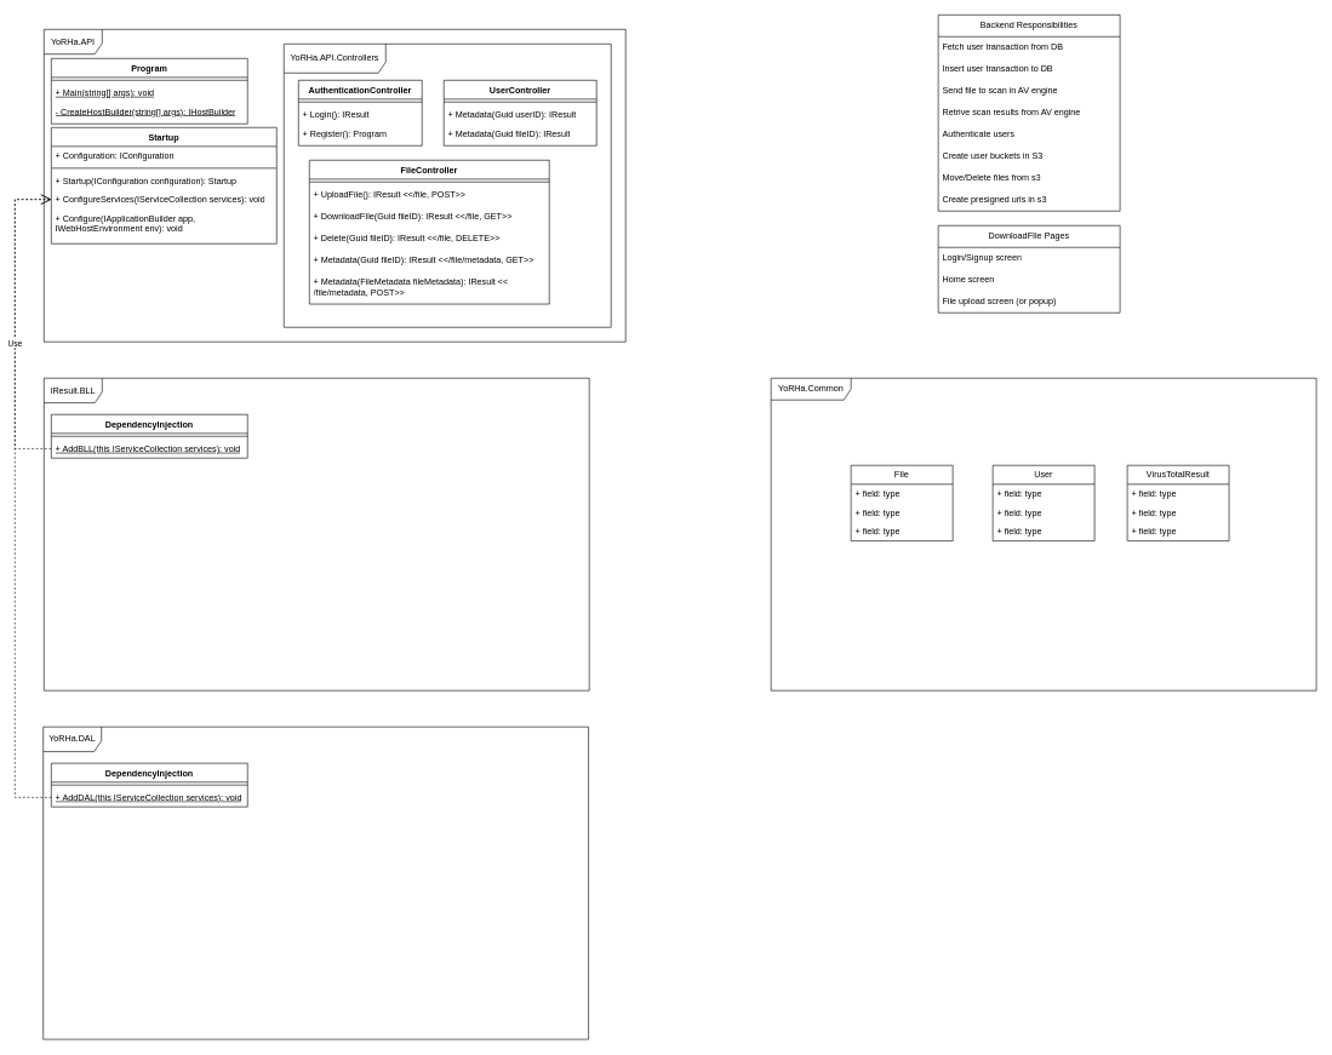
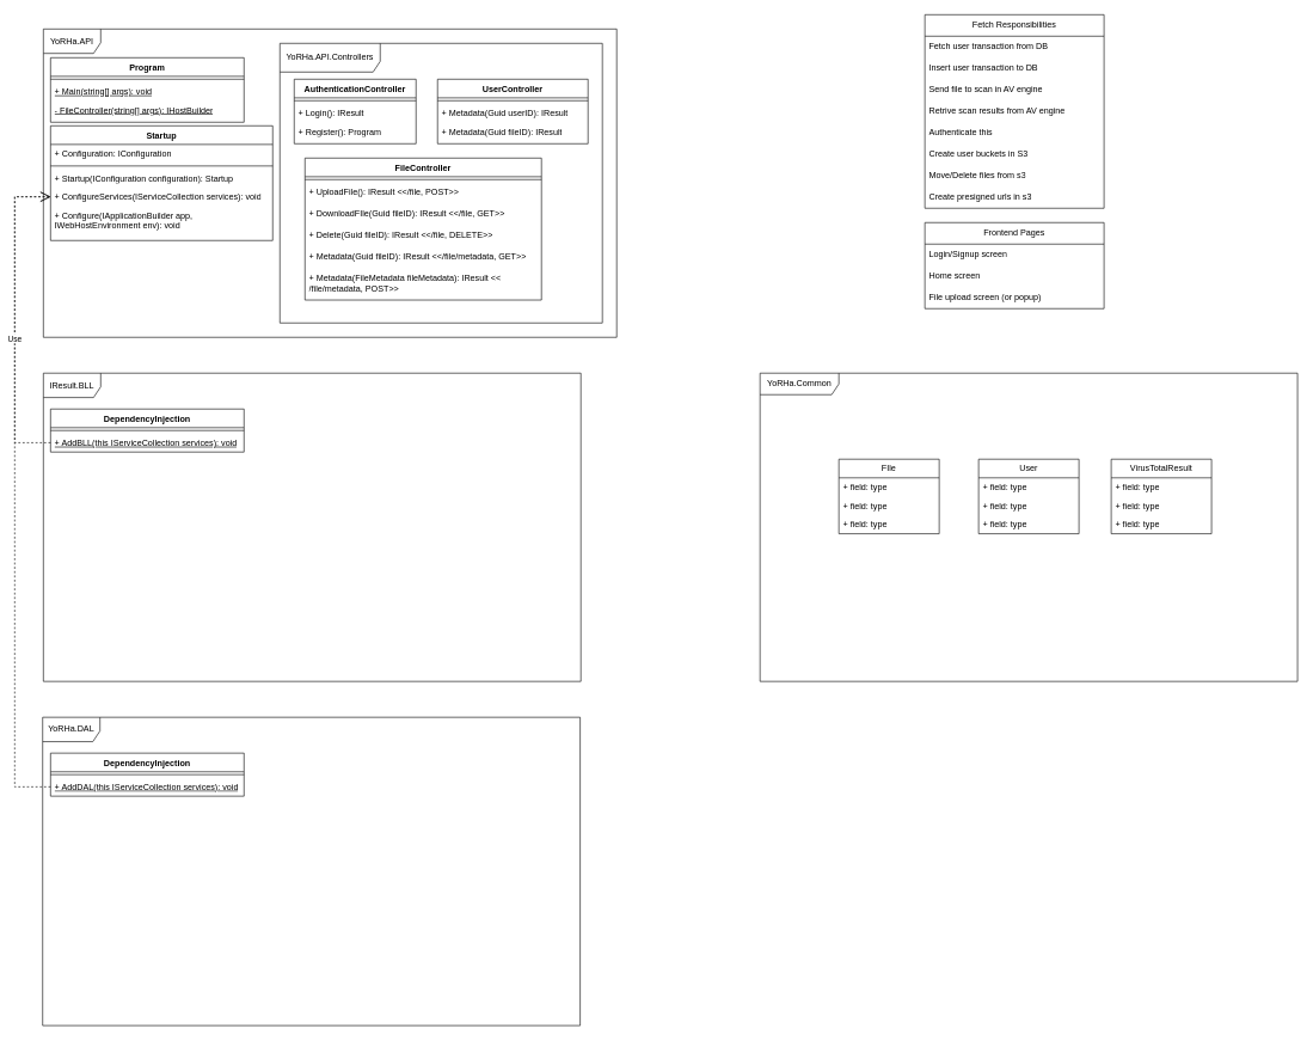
- <mxCell id="25" value="Backend Responsibilities" style="swimlane;fontStyle=0;childLayout=stackLayout;horizontal=1;startSize=30;horizontalStack=0;resizeParent=1;resizeParentMax=0;resizeLast=0;collapsible=1;marginBottom=0;whiteSpace=wrap;html=1;" vertex="1" parent="1"><mxGeometry x="1290" width="250" height="270" as="geometry" y="20" /></mxCell>
+ <mxCell id="25" value="Fetch Responsibilities" style="swimlane;fontStyle=0;childLayout=stackLayout;horizontal=1;startSize=30;horizontalStack=0;resizeParent=1;resizeParentMax=0;resizeLast=0;collapsible=1;marginBottom=0;whiteSpace=wrap;html=1;" vertex="1" parent="1"><mxGeometry x="1290" width="250" height="270" as="geometry" y="20" /></mxCell>
- <mxCell id="15" value="&lt;u&gt;- CreateHostBuilder(string[] args): IHostBuilder&lt;/u&gt;" style="text;strokeColor=none;fillColor=none;align=left;verticalAlign=top;spacingLeft=4;spacingRight=4;overflow=hidden;rotatable=0;points=[[0,0.5],[1,0.5]];portConstraint=eastwest;whiteSpace=wrap;html=1;" vertex="1" parent="12"><mxGeometry y="60" width="270" height="30" as="geometry" /></mxCell>
+ <mxCell id="15" value="&lt;u&gt;- FileController(string[] args): IHostBuilder&lt;/u&gt;" style="text;strokeColor=none;fillColor=none;align=left;verticalAlign=top;spacingLeft=4;spacingRight=4;overflow=hidden;rotatable=0;points=[[0,0.5],[1,0.5]];portConstraint=eastwest;whiteSpace=wrap;html=1;" vertex="1" parent="12"><mxGeometry y="60" width="270" height="30" as="geometry" /></mxCell>
- <mxCell id="30" value="Authenticate users" style="text;strokeColor=none;fillColor=none;align=left;verticalAlign=middle;spacingLeft=4;spacingRight=4;overflow=hidden;points=[[0,0.5],[1,0.5]];portConstraint=eastwest;rotatable=0;whiteSpace=wrap;html=1;" vertex="1" parent="25"><mxGeometry y="150" width="250" height="30" as="geometry" /></mxCell>
+ <mxCell id="30" value="Authenticate this" style="text;strokeColor=none;fillColor=none;align=left;verticalAlign=middle;spacingLeft=4;spacingRight=4;overflow=hidden;points=[[0,0.5],[1,0.5]];portConstraint=eastwest;rotatable=0;whiteSpace=wrap;html=1;" vertex="1" parent="25"><mxGeometry y="150" width="250" height="30" as="geometry" /></mxCell>
- <mxCell id="34" value="DownloadFIle Pages" style="swimlane;fontStyle=0;childLayout=stackLayout;horizontal=1;startSize=30;horizontalStack=0;resizeParent=1;resizeParentMax=0;resizeLast=0;collapsible=1;marginBottom=0;whiteSpace=wrap;html=1;" vertex="1" parent="1"><mxGeometry x="1290" y="310" width="250" height="120" as="geometry" /></mxCell>
+ <mxCell id="34" value="Frontend Pages" style="swimlane;fontStyle=0;childLayout=stackLayout;horizontal=1;startSize=30;horizontalStack=0;resizeParent=1;resizeParentMax=0;resizeLast=0;collapsible=1;marginBottom=0;whiteSpace=wrap;html=1;" vertex="1" parent="1"><mxGeometry x="1290" y="310" width="250" height="120" as="geometry" /></mxCell>
